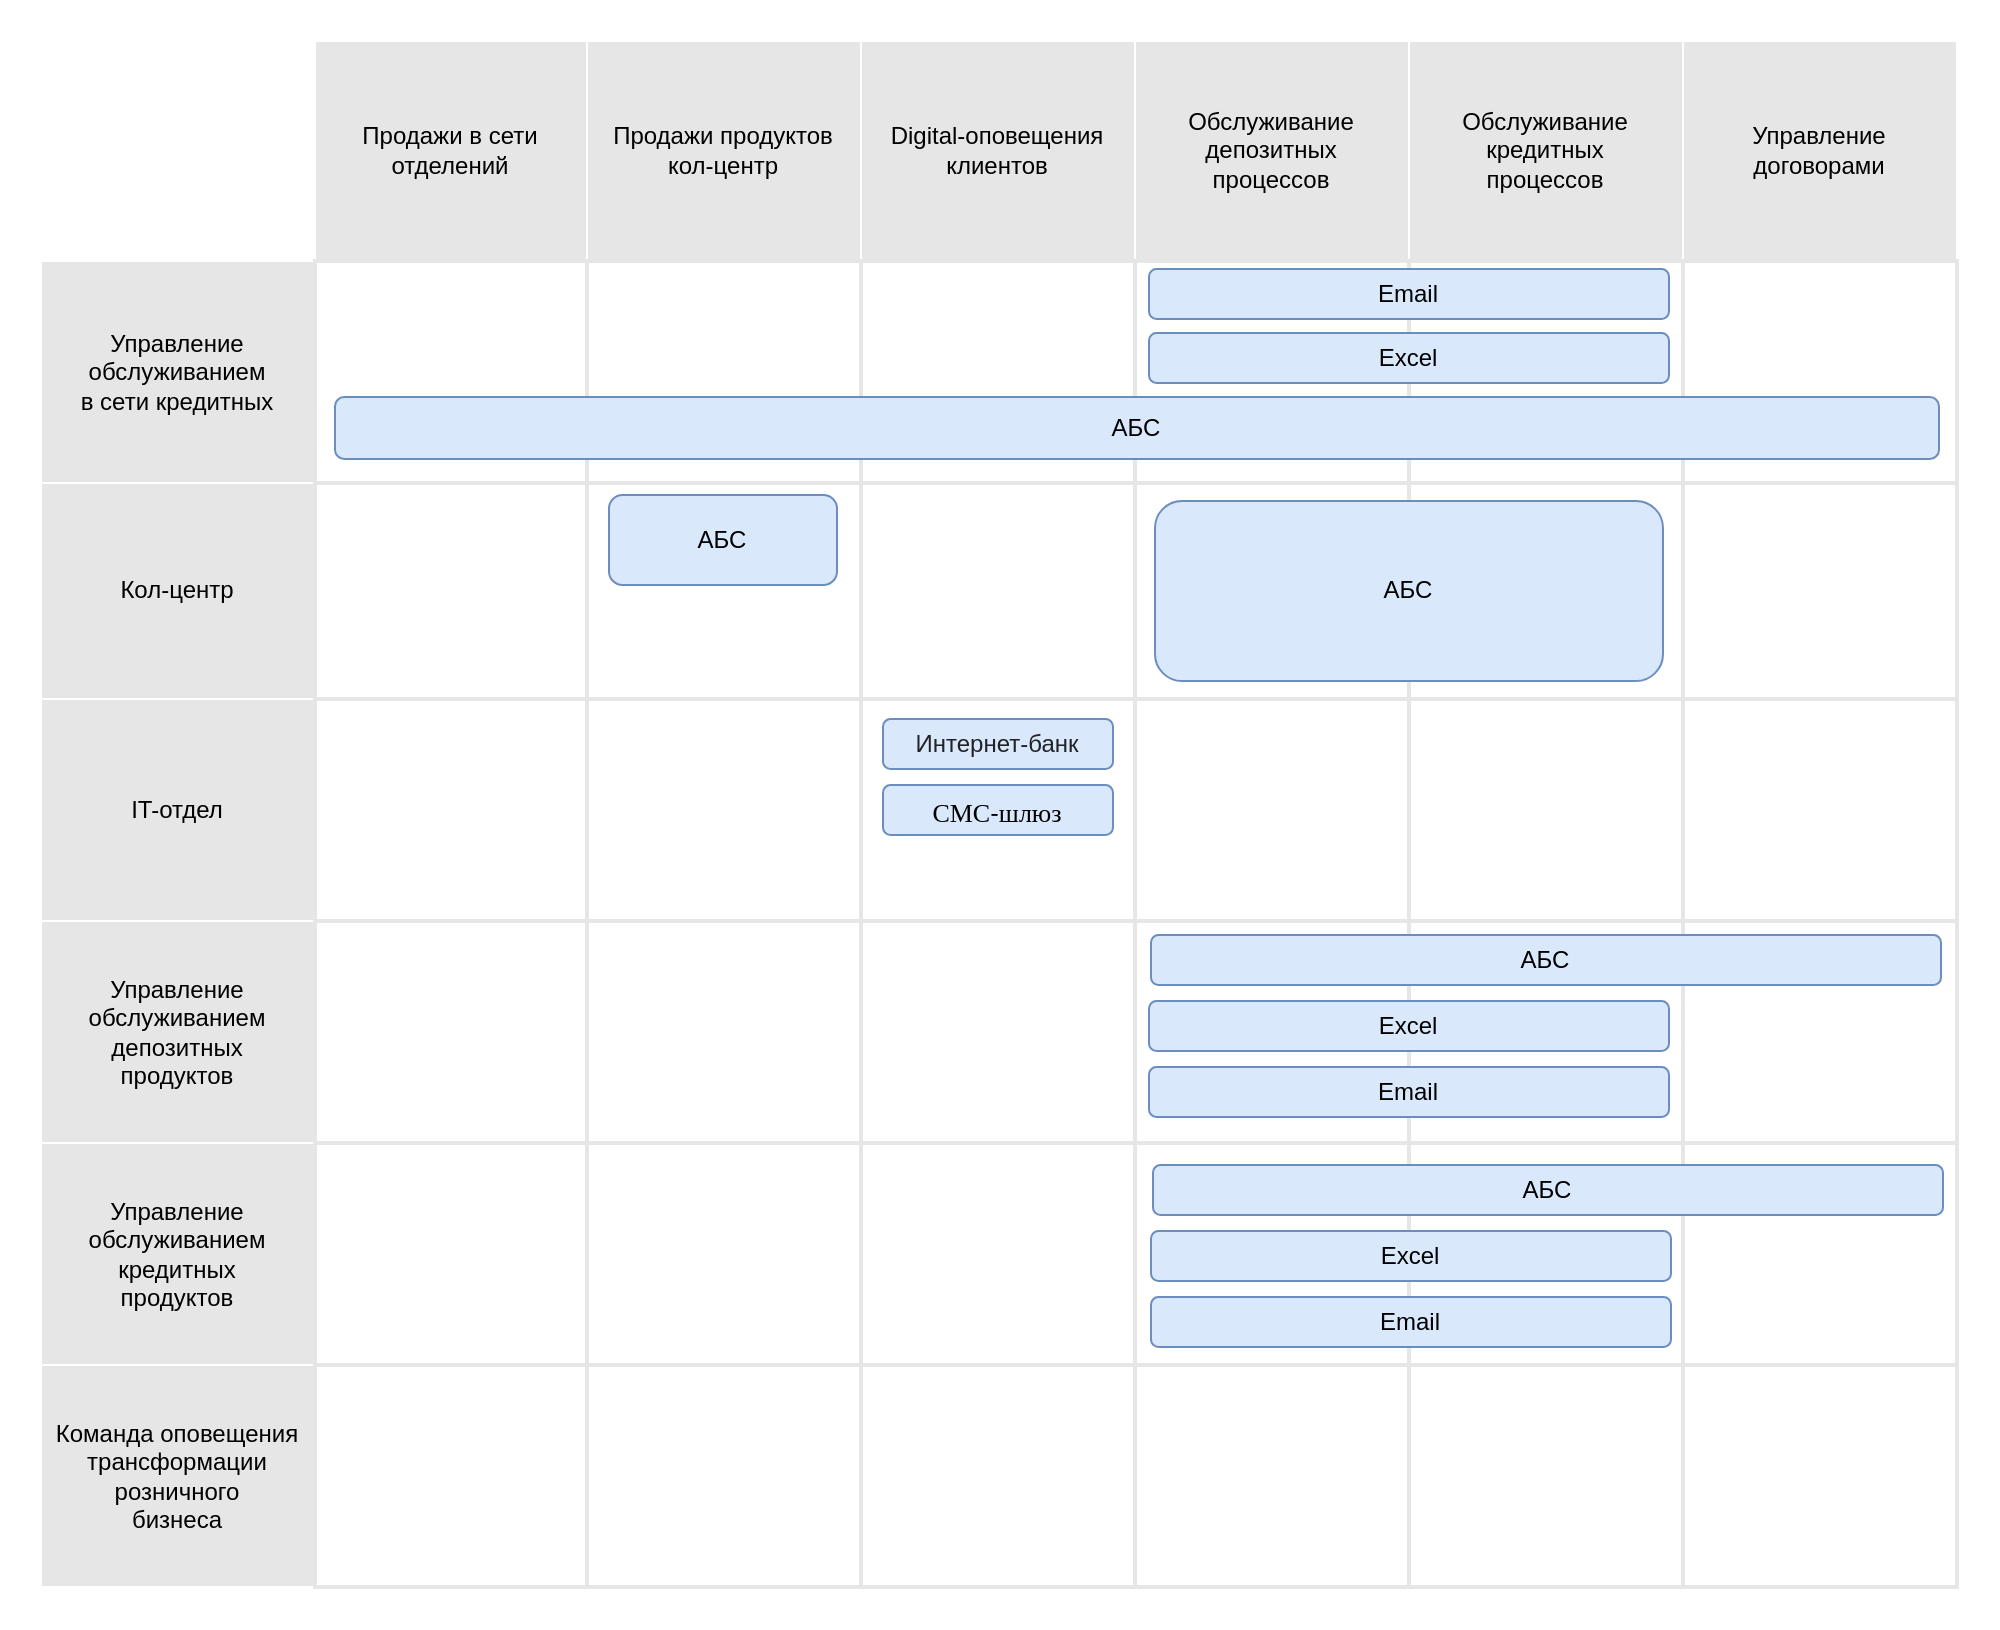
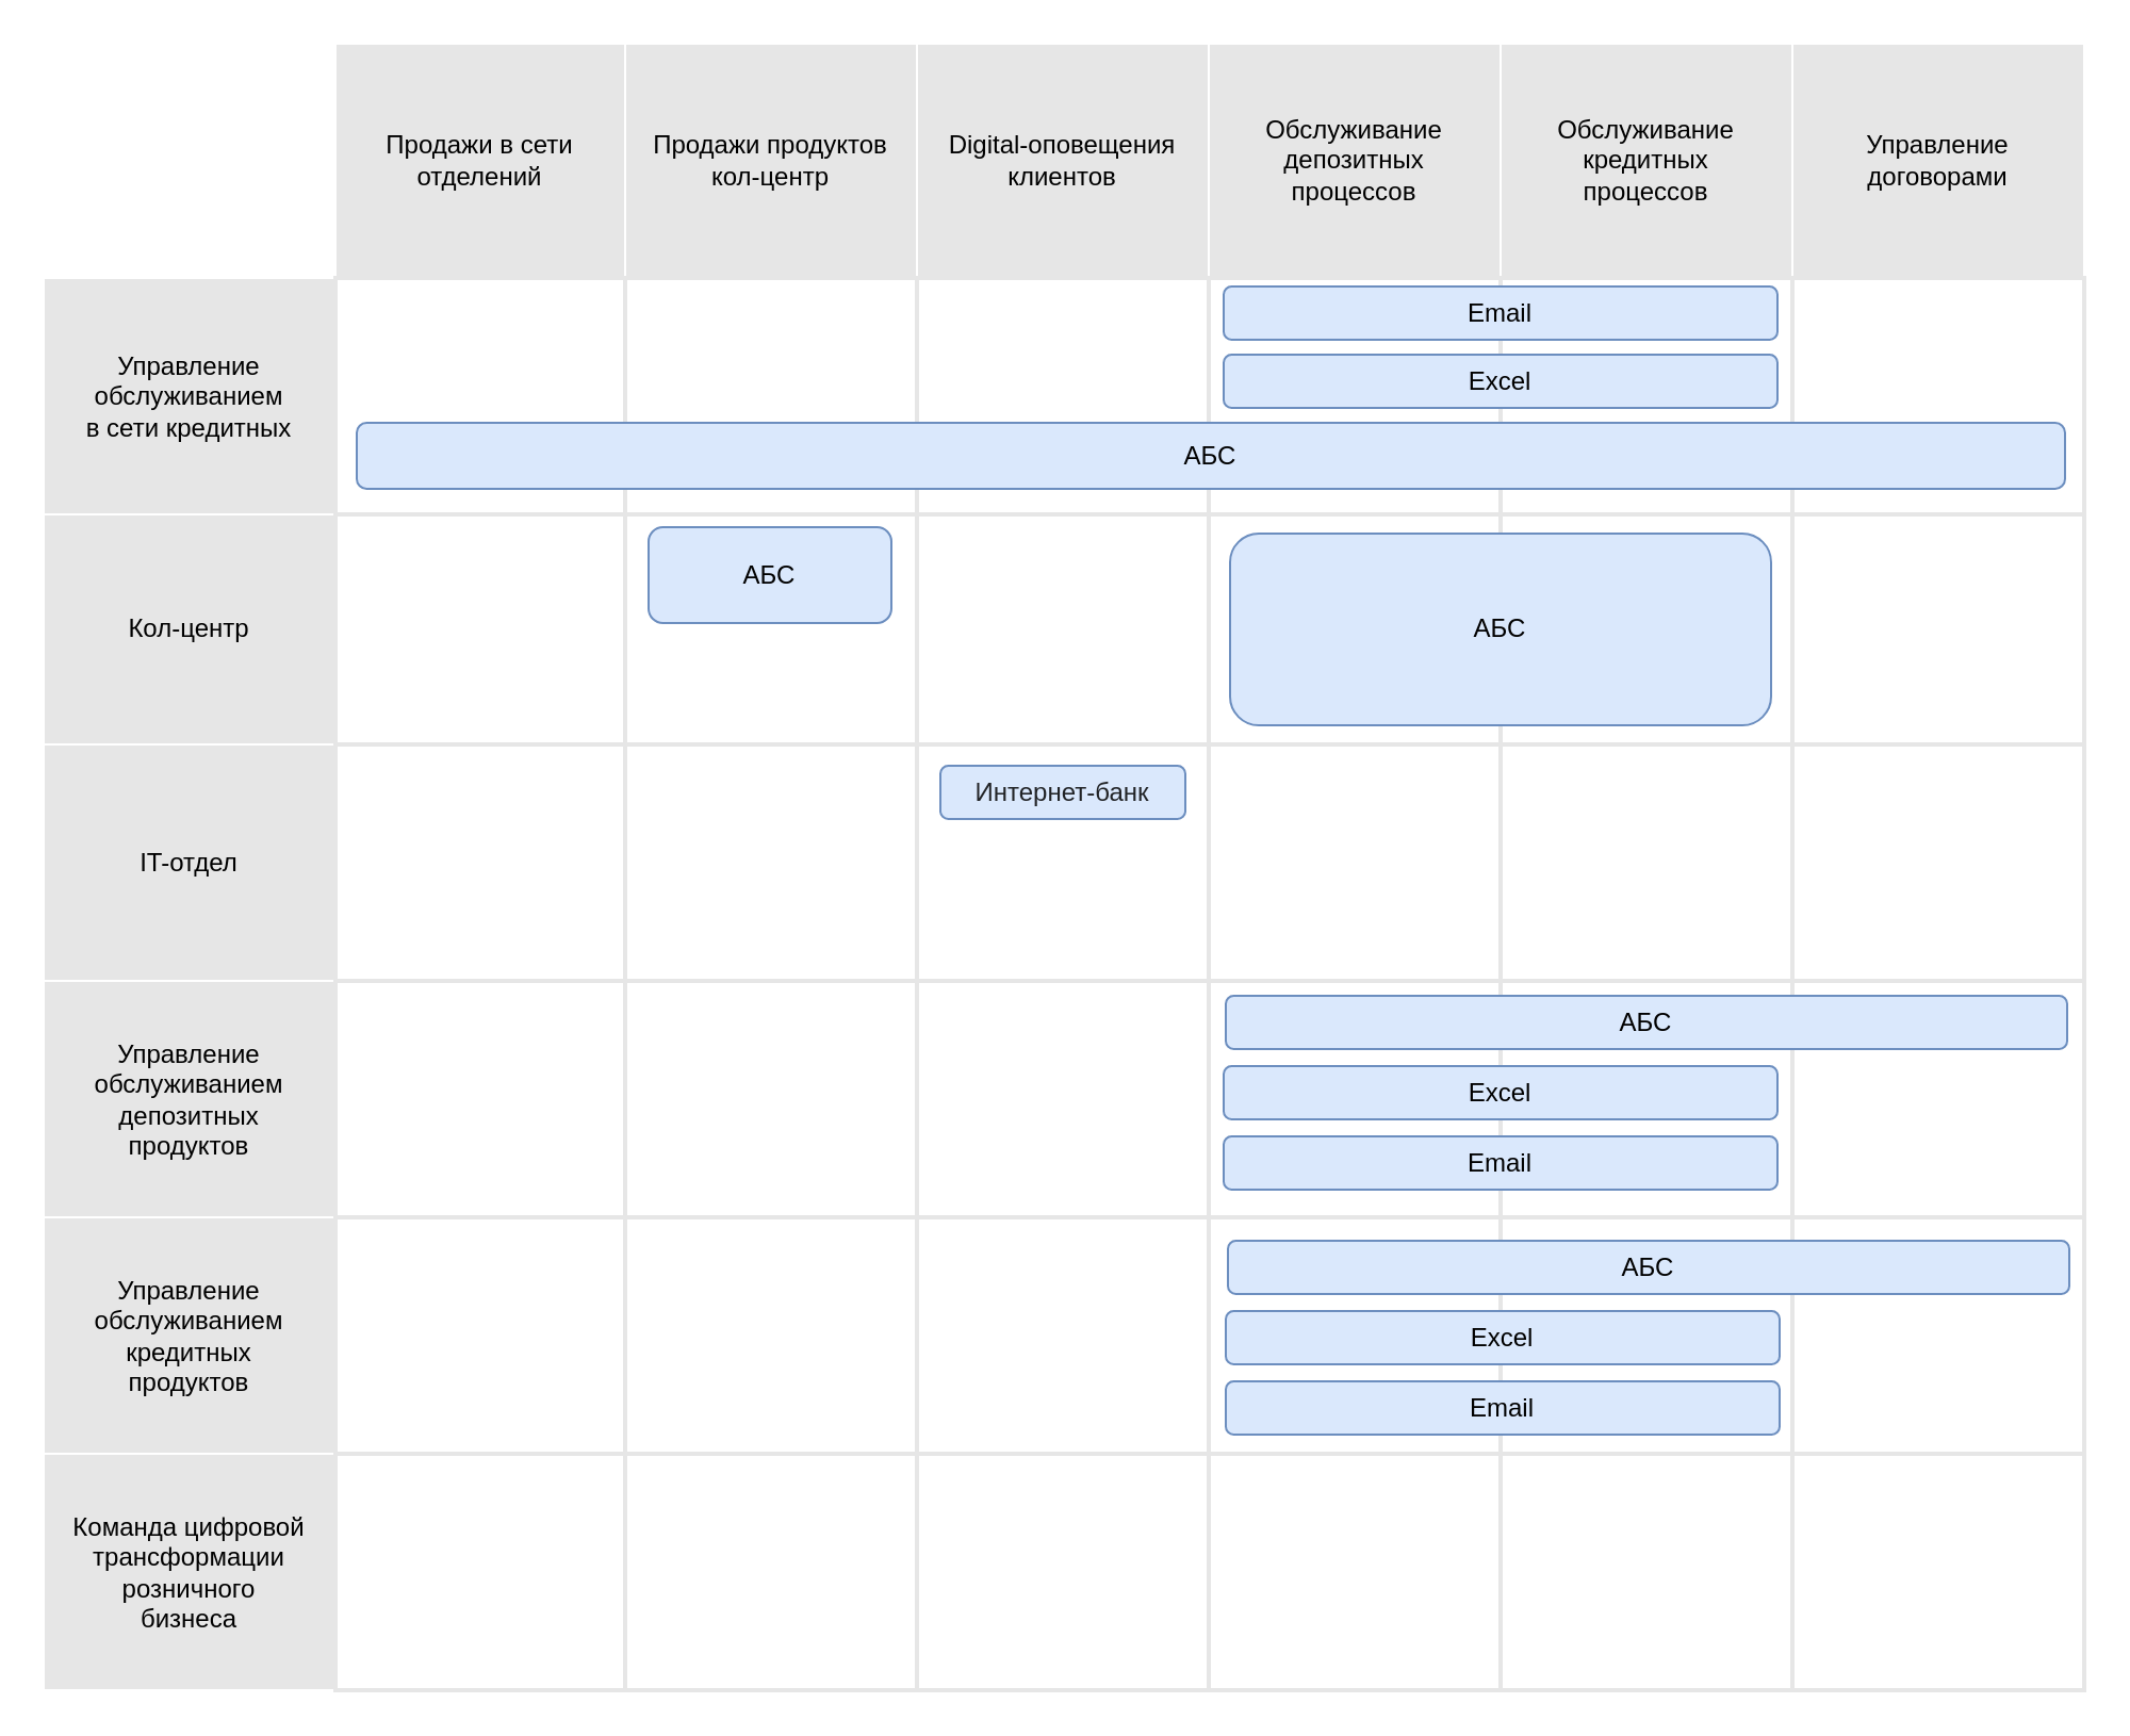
- <mxCell id="63" value="&lt;p style=&quot;margin: 0px; font-variant-numeric: normal; font-variant-east-asian: normal; font-variant-alternates: normal; font-size-adjust: none; font-kerning: auto; font-optical-sizing: auto; font-feature-settings: normal; font-variation-settings: normal; font-variant-position: normal; font-variant-emoji: normal; font-stretch: normal; font-size: 13px; line-height: normal; font-family: &amp;quot;Helvetica Neue&amp;quot;; text-align: start;&quot; class=&quot;p1&quot;&gt;СМС-шлюз&lt;/p&gt;" style="rounded=1;whiteSpace=wrap;html=1;fillColor=#dae8fc;strokeColor=#6c8ebf;" vertex="1" parent="1"><mxGeometry x="441" y="392" width="115" height="25" as="geometry" /></mxCell>
- <mxCell id="52" value="&lt;div&gt;Команда оповещения&lt;/div&gt;&lt;div&gt;трансформации&lt;/div&gt;&lt;div&gt;розничного&lt;/div&gt;&lt;div&gt;бизнеса&lt;/div&gt;" style="connectable=0;recursiveResize=0;strokeColor=#FFFFFF;fillColor=#E6E6E6;align=center;whiteSpace=wrap;html=1;" vertex="1" parent="51"><mxGeometry width="137" height="111" as="geometry"><mxRectangle width="137" height="111" as="alternateBounds" /></mxGeometry></mxCell>
+ <mxCell id="52" value="&lt;div&gt;Команда цифровой&lt;/div&gt;&lt;div&gt;трансформации&lt;/div&gt;&lt;div&gt;розничного&lt;/div&gt;&lt;div&gt;бизнеса&lt;/div&gt;" style="connectable=0;recursiveResize=0;strokeColor=#FFFFFF;fillColor=#E6E6E6;align=center;whiteSpace=wrap;html=1;" vertex="1" parent="51"><mxGeometry width="137" height="111" as="geometry"><mxRectangle width="137" height="111" as="alternateBounds" /></mxGeometry></mxCell>
